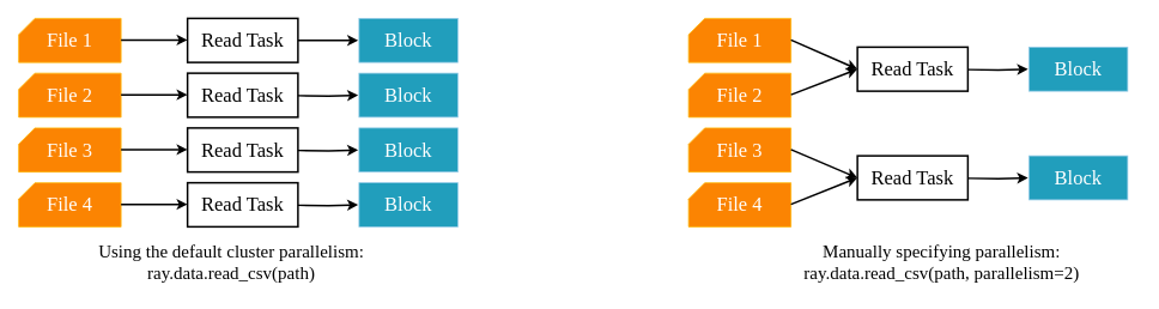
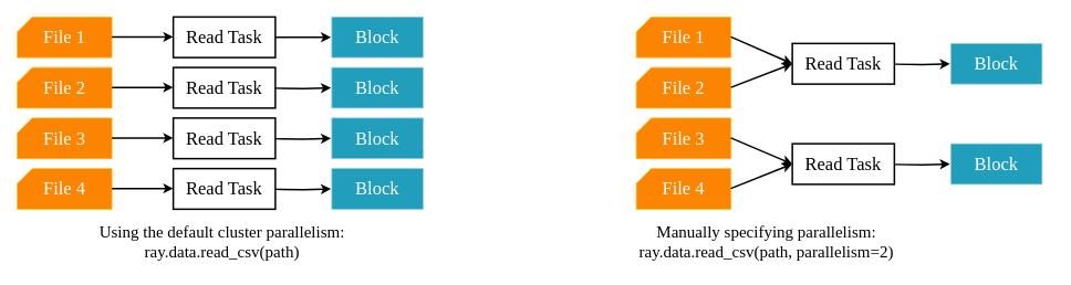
- <mxCell id="36" value="&lt;div style=&quot;font-size: 20px;&quot;&gt;&lt;font face=&quot;Times New Roman&quot; style=&quot;font-size: 20px;&quot;&gt;Using the default cluster parallelism:&lt;/font&gt;&lt;/div&gt;&lt;div style=&quot;font-size: 20px;&quot;&gt;&lt;font face=&quot;Comic Sans MS&quot; style=&quot;font-size: 20px;&quot;&gt;ray.data.read_csv(path)&lt;/font&gt;&lt;/div&gt;" style="text;html=1;strokeColor=none;fillColor=none;align=center;verticalAlign=middle;whiteSpace=wrap;rounded=0;" vertex="1" parent="1"><mxGeometry x="37" y="260" width="440" height="62" as="geometry" /></mxCell>
+ <mxCell id="36" value="&lt;div style=&quot;font-size: 20px;&quot;&gt;&lt;font face=&quot;Times New Roman&quot; style=&quot;font-size: 20px;&quot;&gt;Using the default cluster parallelism:&lt;/font&gt;&lt;/div&gt;&lt;div style=&quot;font-size: 20px;&quot;&gt;&lt;font face=&quot;Comic Sans MS&quot; style=&quot;font-size: 20px;&quot;&gt;ray.data.read_csv(path)&lt;/font&gt;&lt;/div&gt;" style="text;html=1;strokeColor=none;fillColor=none;align=center;verticalAlign=middle;whiteSpace=wrap;rounded=0;" vertex="1" parent="1"><mxGeometry x="47" y="260" width="440" height="62" as="geometry" /></mxCell>
- <mxCell id="37" value="&lt;div style=&quot;font-size: 20px;&quot;&gt;&lt;div&gt;&lt;font face=&quot;Times New Roman&quot;&gt;Manually specifying parallelism:&lt;/font&gt;&lt;/div&gt;&lt;div&gt;&lt;font face=&quot;Comic Sans MS&quot;&gt;ray.data.read_csv(path, parallelism=2)&lt;/font&gt;&lt;/div&gt;&lt;/div&gt;" style="text;html=1;strokeColor=none;fillColor=none;align=center;verticalAlign=middle;whiteSpace=wrap;rounded=0;" vertex="1" parent="1"><mxGeometry x="828" y="260" width="440" height="62" as="geometry" /></mxCell>
+ <mxCell id="37" value="&lt;div style=&quot;font-size: 20px;&quot;&gt;&lt;div&gt;&lt;font face=&quot;Times New Roman&quot;&gt;Manually specifying parallelism:&lt;/font&gt;&lt;/div&gt;&lt;div&gt;&lt;font face=&quot;Comic Sans MS&quot;&gt;ray.data.read_csv(path, parallelism=2)&lt;/font&gt;&lt;/div&gt;&lt;/div&gt;" style="text;html=1;strokeColor=none;fillColor=none;align=center;verticalAlign=middle;whiteSpace=wrap;rounded=0;" vertex="1" parent="1"><mxGeometry x="703" y="260" width="440" height="62" as="geometry" /></mxCell>
